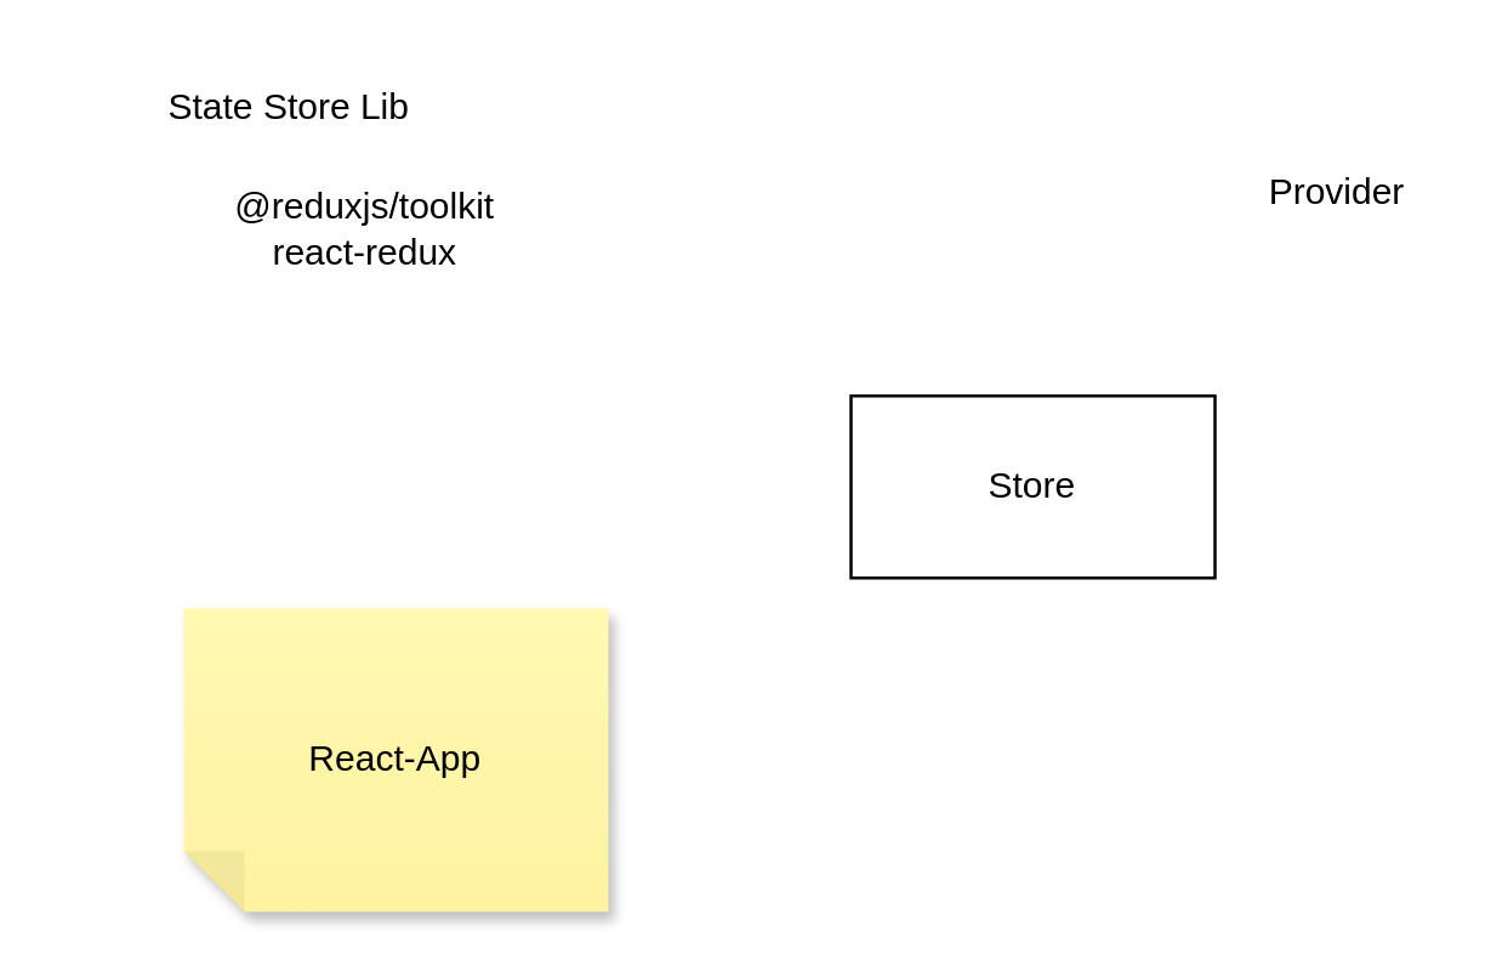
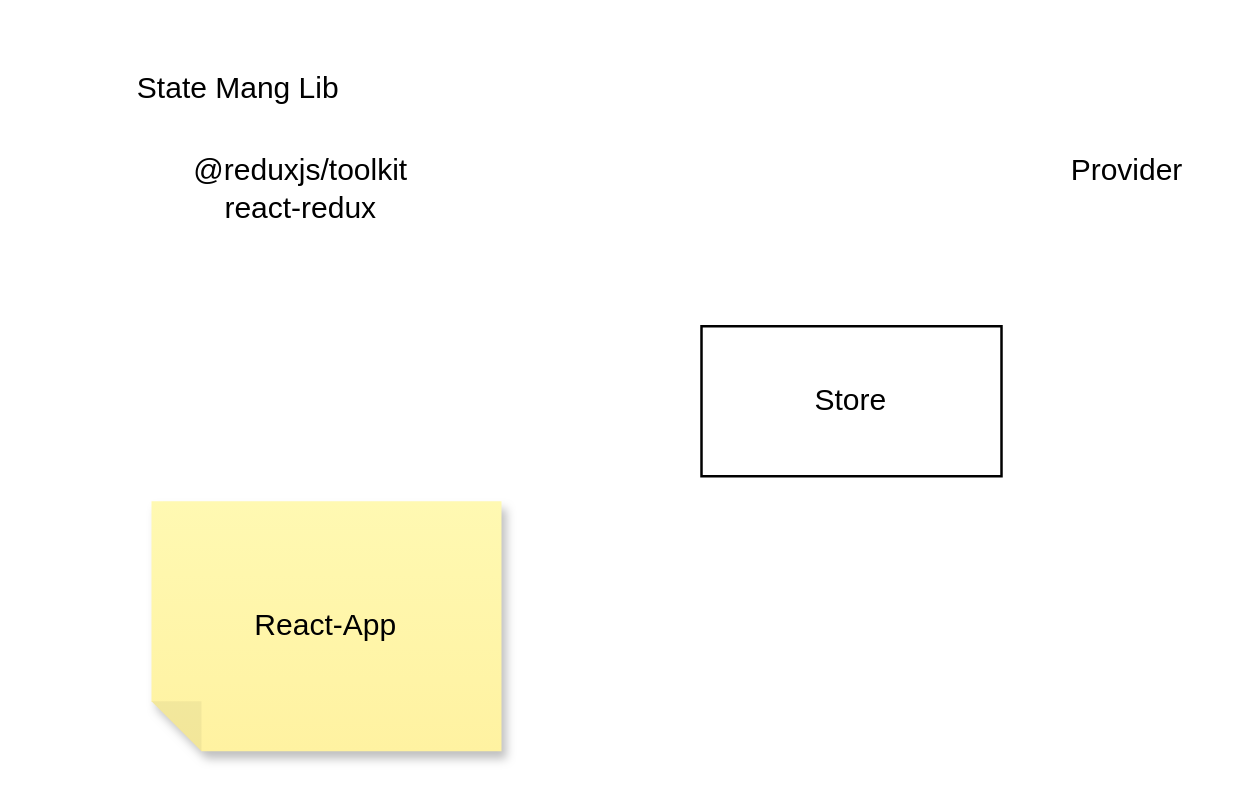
- <mxCell id="2" value="State Store Lib" style="text;strokeColor=none;align=center;fillColor=none;html=1;verticalAlign=middle;whiteSpace=wrap;rounded=0;" parent="1" vertex="1"><mxGeometry x="20" y="20" width="150" height="30" as="geometry" /></mxCell>
+ <mxCell id="2" value="State Mang Lib" style="text;strokeColor=none;align=center;fillColor=none;html=1;verticalAlign=middle;whiteSpace=wrap;rounded=0;" parent="1" vertex="1"><mxGeometry x="20" y="20" width="150" height="30" as="geometry" /></mxCell>
- <mxCell id="6" value="Provider" style="text;html=1;align=center;verticalAlign=middle;resizable=0;points=[];autosize=1;strokeColor=none;fillColor=none;" parent="1" vertex="1"><mxGeometry x="405" y="48" width="70" height="30" as="geometry" /></mxCell>
+ <mxCell id="6" value="Provider" style="text;html=1;align=center;verticalAlign=middle;resizable=0;points=[];autosize=1;strokeColor=none;fillColor=none;" parent="1" vertex="1"><mxGeometry x="415" y="53" width="70" height="30" as="geometry" /></mxCell>
